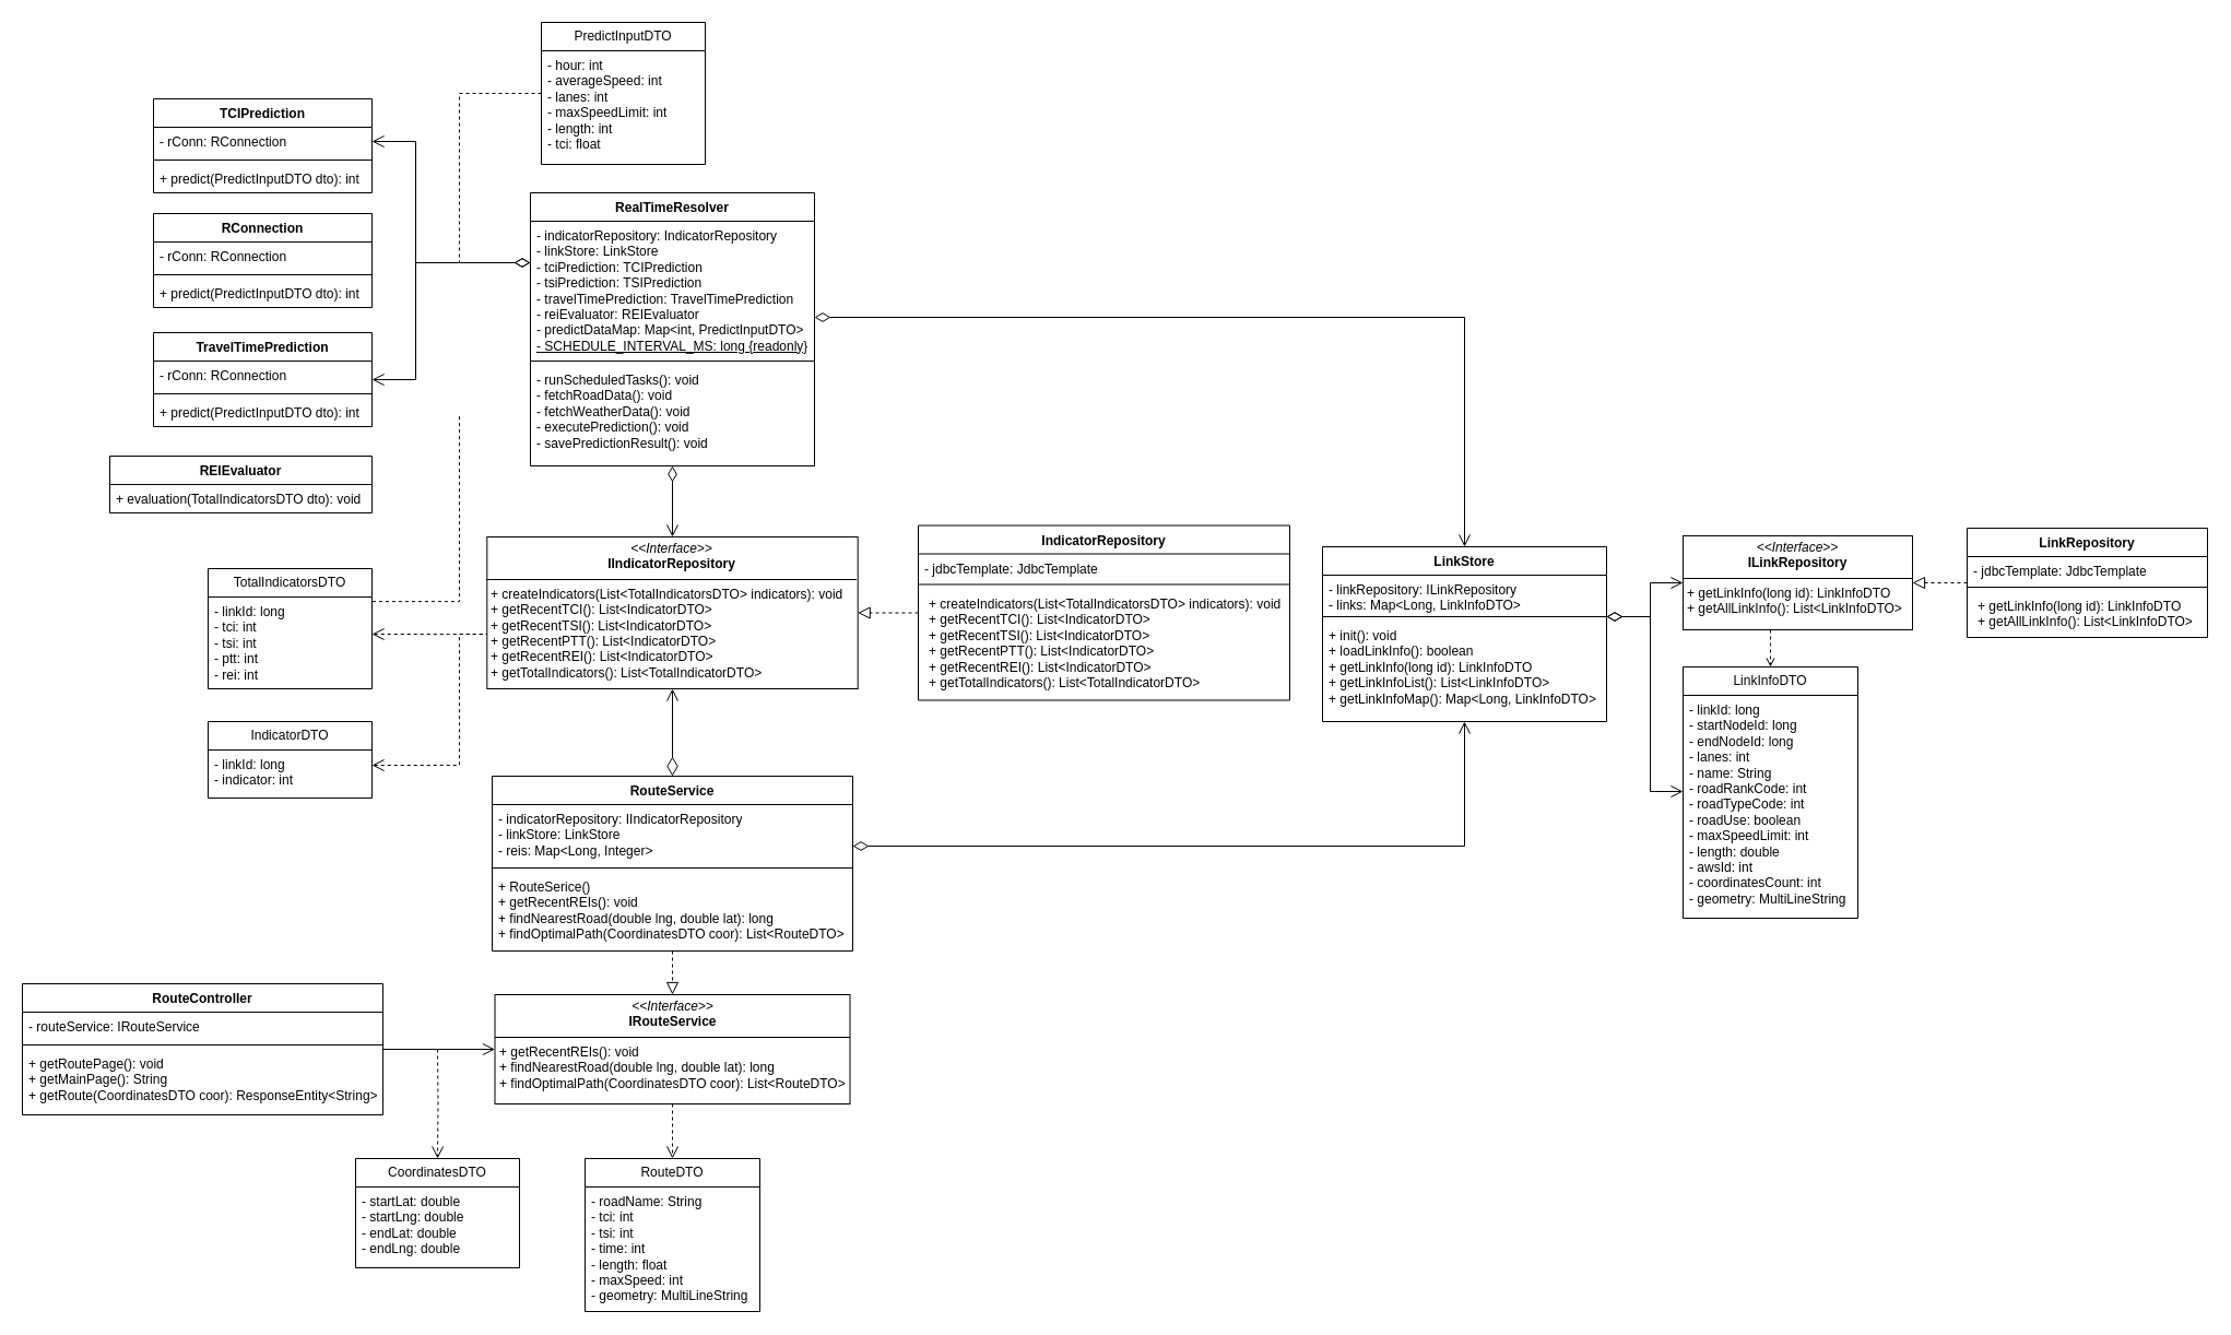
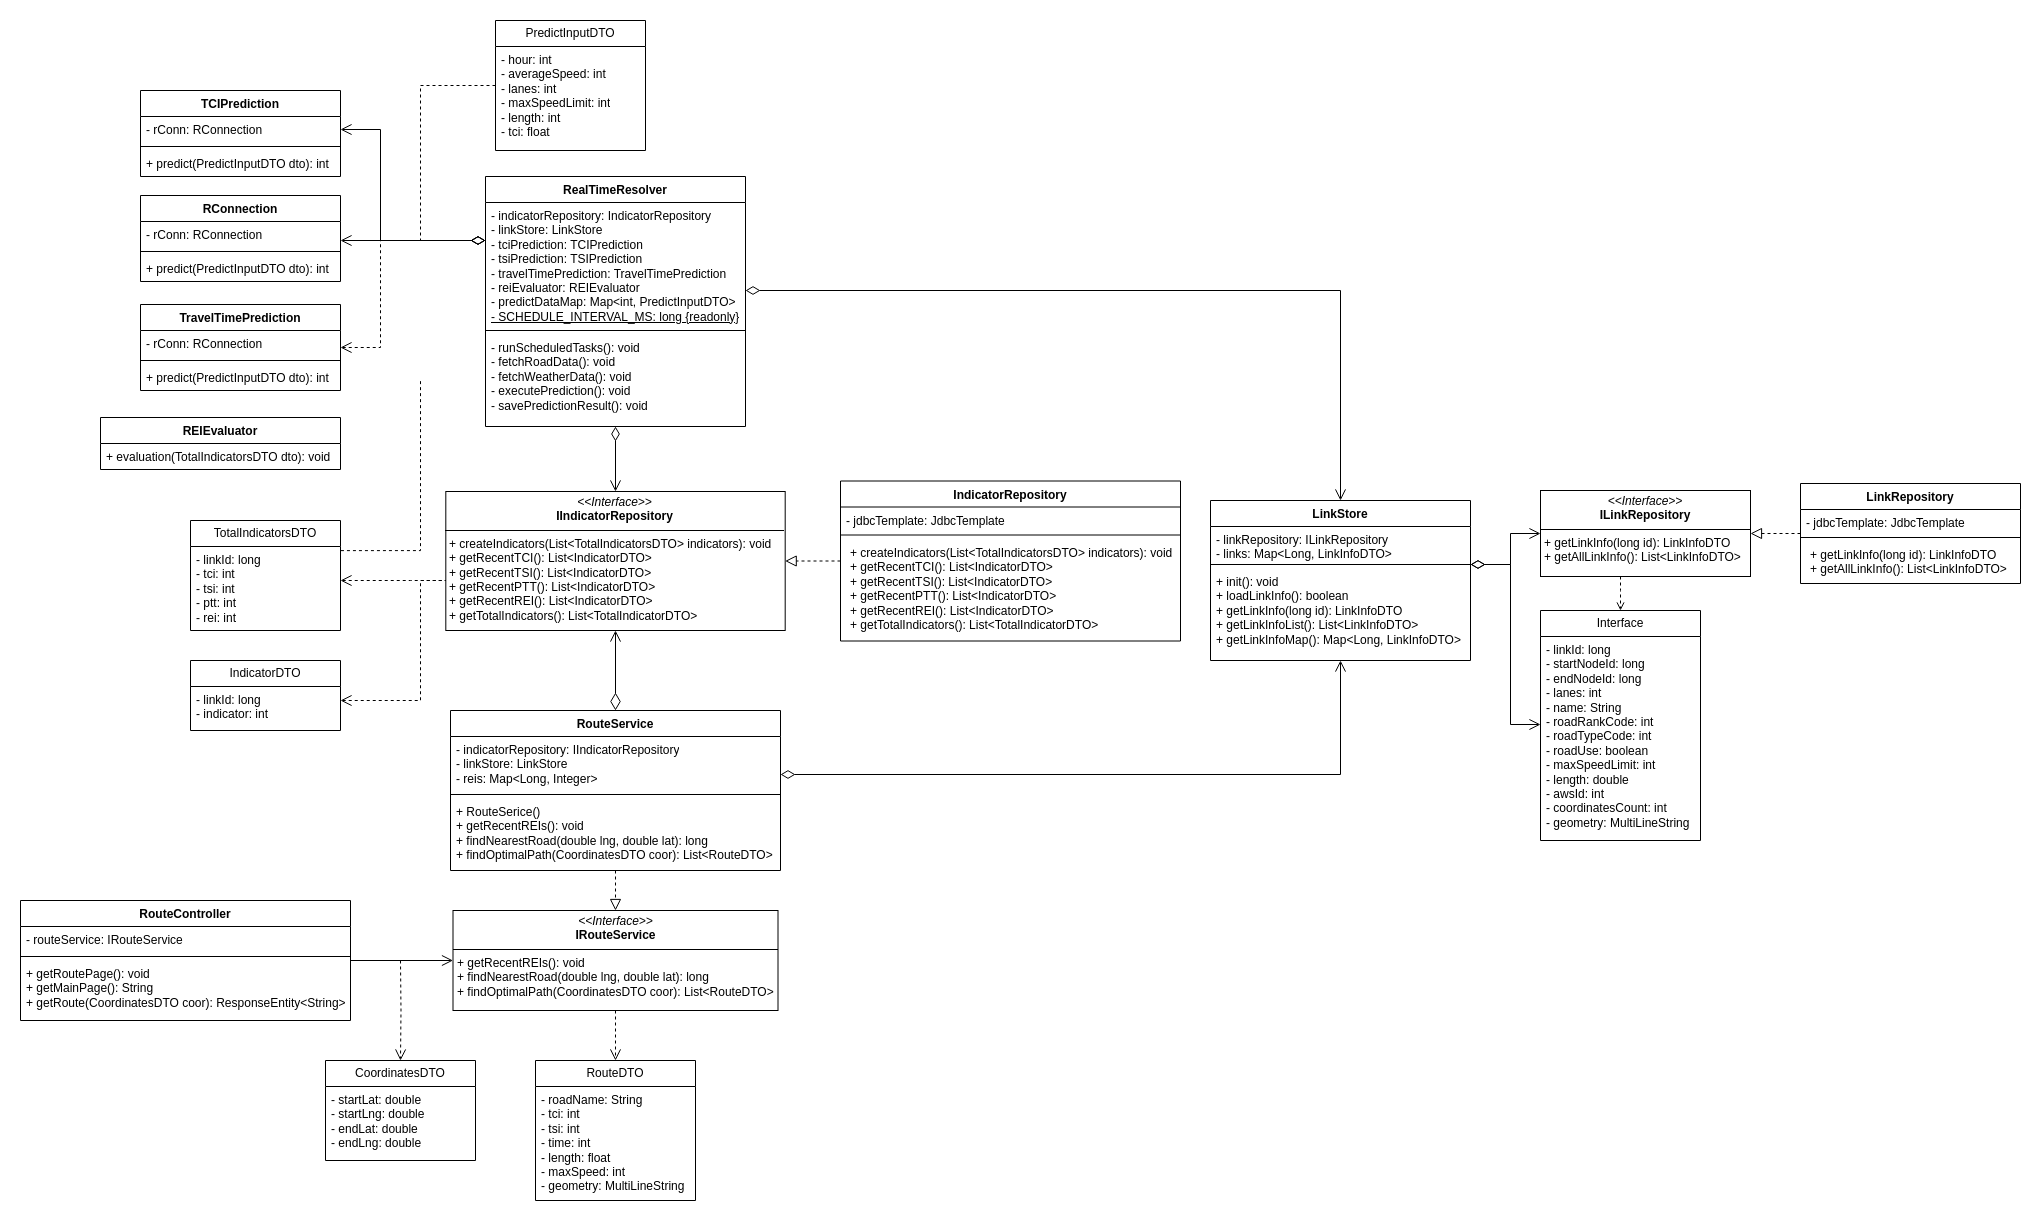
+ <mxCell id="16" style="edgeStyle=orthogonalEdgeStyle;rounded=0;orthogonalLoop=1;jettySize=auto;html=1;endSize=12;startSize=9;endArrow=diamondThin;endFill=0;startArrow=open;startFill=0;" parent="1" source="17" target="3" edge="1"><mxGeometry relative="1" as="geometry"><Array as="points"><mxPoint x="420" y="240" /><mxPoint x="420" y="240" /></Array></mxGeometry></mxCell>
- <mxCell id="11" style="edgeStyle=orthogonalEdgeStyle;rounded=0;orthogonalLoop=1;jettySize=auto;html=1;endSize=12;startSize=9;endArrow=diamondThin;endFill=0;startArrow=open;startFill=0;" parent="1" source="12" target="3" edge="1"><mxGeometry relative="1" as="geometry"><Array as="points"><mxPoint x="380" y="347" /><mxPoint x="380" y="240" /></Array></mxGeometry></mxCell>
+ <mxCell id="11" style="edgeStyle=orthogonalEdgeStyle;rounded=0;orthogonalLoop=1;jettySize=auto;html=1;endSize=12;startSize=9;endArrow=diamondThin;endFill=0;startArrow=open;startFill=0;dashed=1;" parent="1" source="12" target="3" edge="1"><mxGeometry relative="1" as="geometry"><Array as="points"><mxPoint x="380" y="347" /><mxPoint x="380" y="240" /></Array></mxGeometry></mxCell>
- <mxCell id="60" value="LinkInfoDTO" style="swimlane;fontStyle=0;childLayout=stackLayout;horizontal=1;startSize=26;fillColor=none;horizontalStack=0;resizeParent=1;resizeParentMax=0;resizeLast=0;collapsible=1;marginBottom=0;whiteSpace=wrap;html=1;swimlaneFillColor=default;" parent="1" vertex="1"><mxGeometry x="1540" y="610" width="160" height="230" as="geometry"><mxRectangle x="780" y="586" width="70" height="30" as="alternateBounds" /></mxGeometry></mxCell>
+ <mxCell id="60" value="Interface" style="swimlane;fontStyle=0;childLayout=stackLayout;horizontal=1;startSize=26;fillColor=none;horizontalStack=0;resizeParent=1;resizeParentMax=0;resizeLast=0;collapsible=1;marginBottom=0;whiteSpace=wrap;html=1;swimlaneFillColor=default;" parent="1" vertex="1"><mxGeometry x="1540" y="610" width="160" height="230" as="geometry"><mxRectangle x="780" y="586" width="70" height="30" as="alternateBounds" /></mxGeometry></mxCell>
